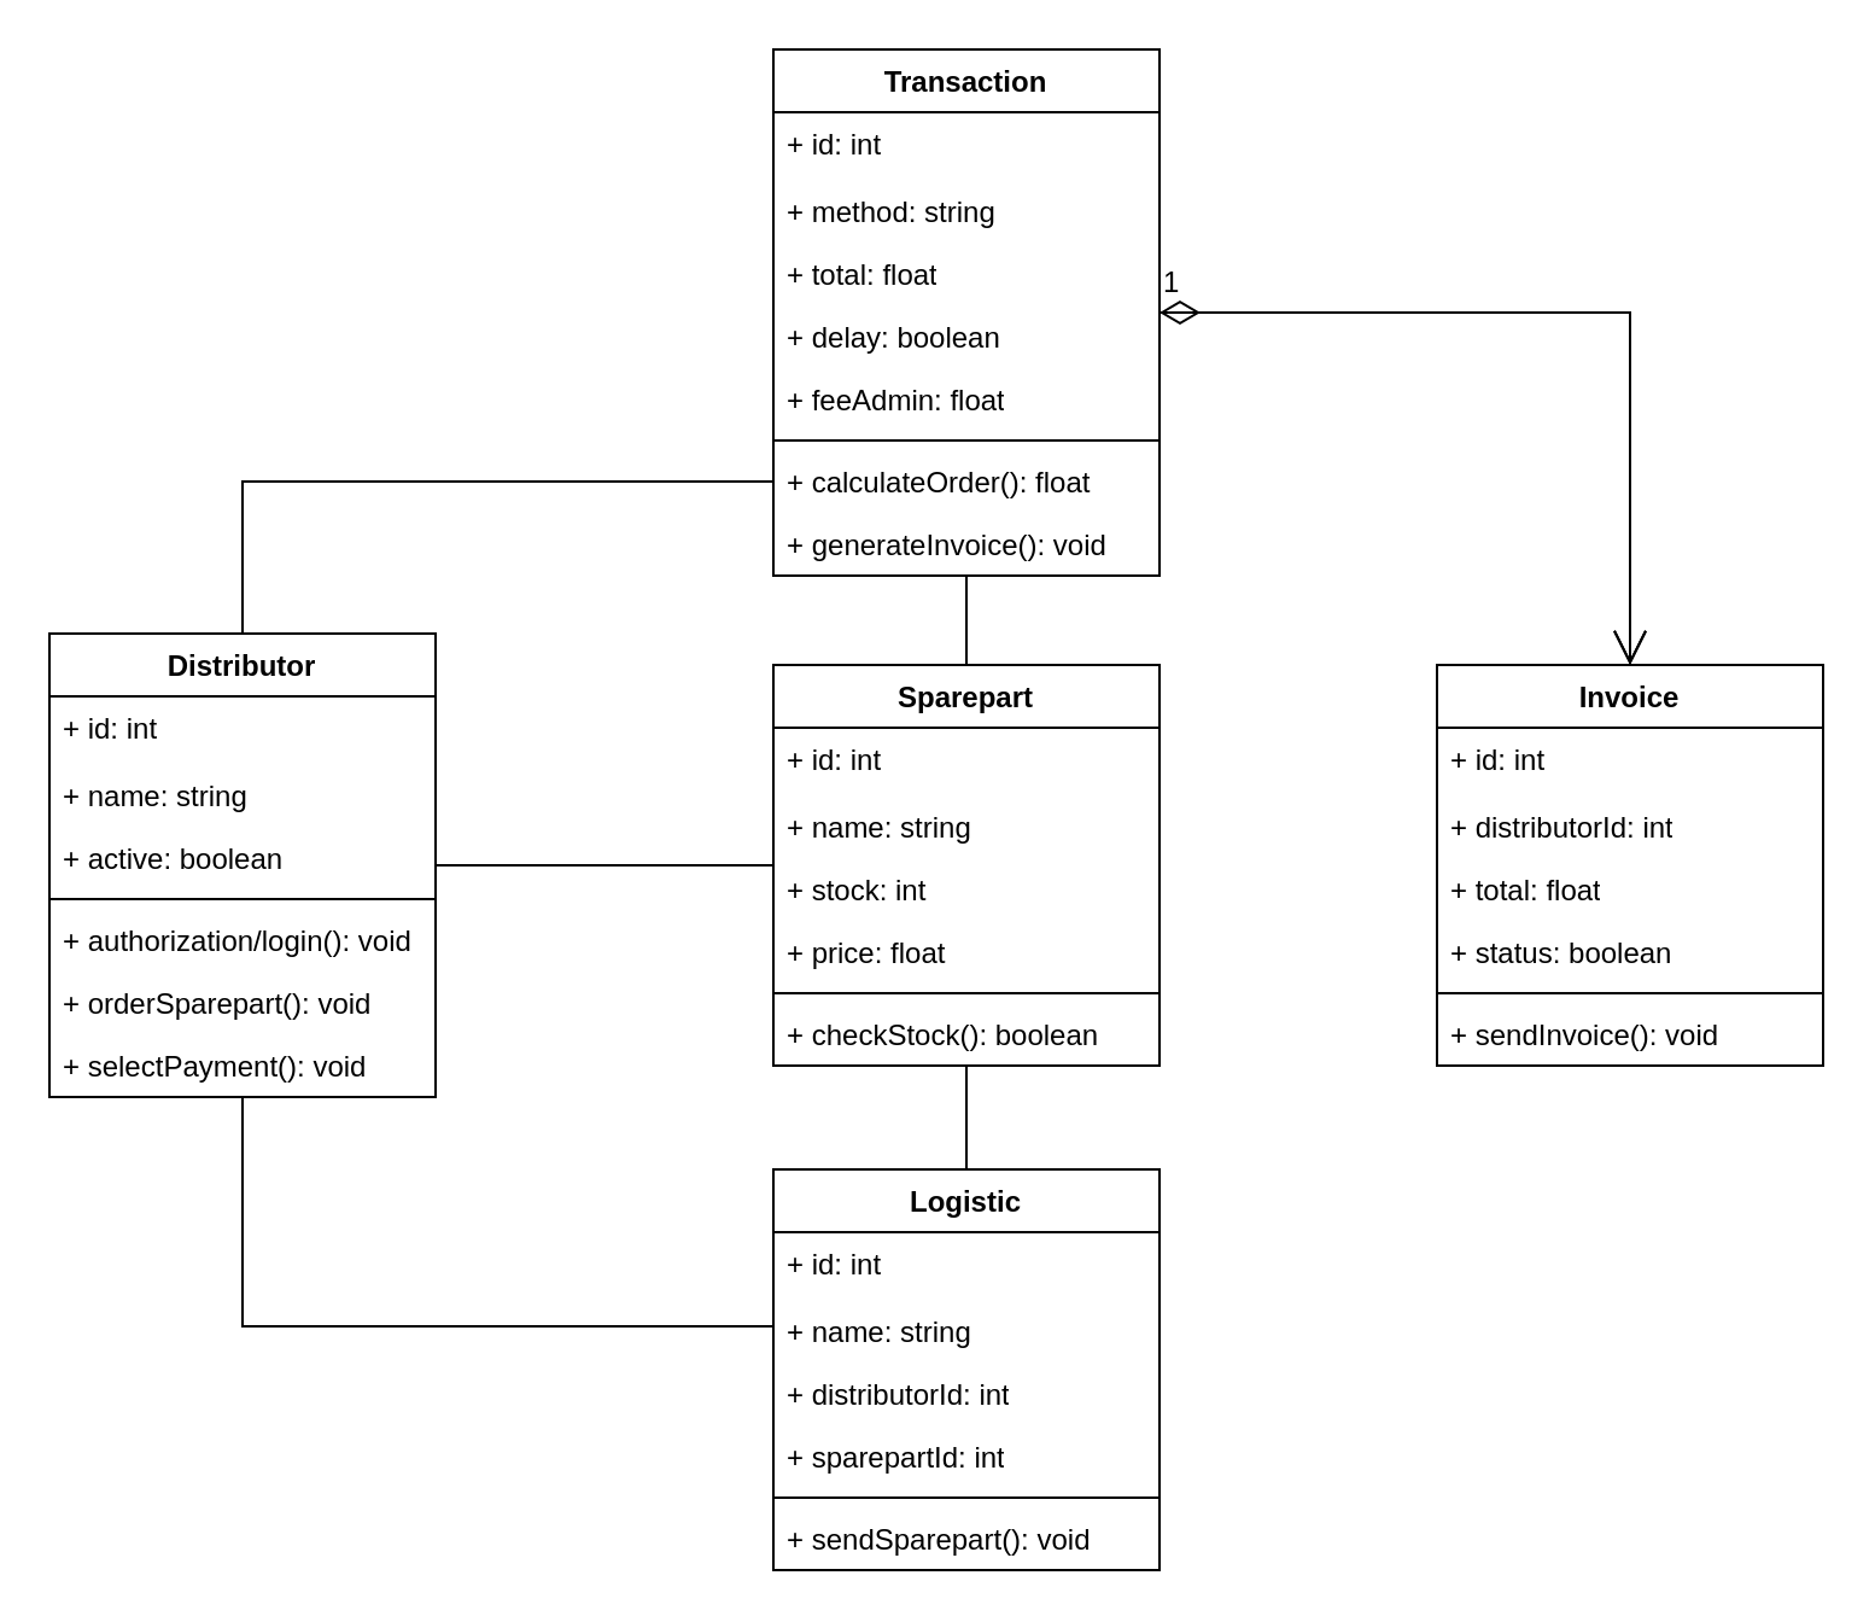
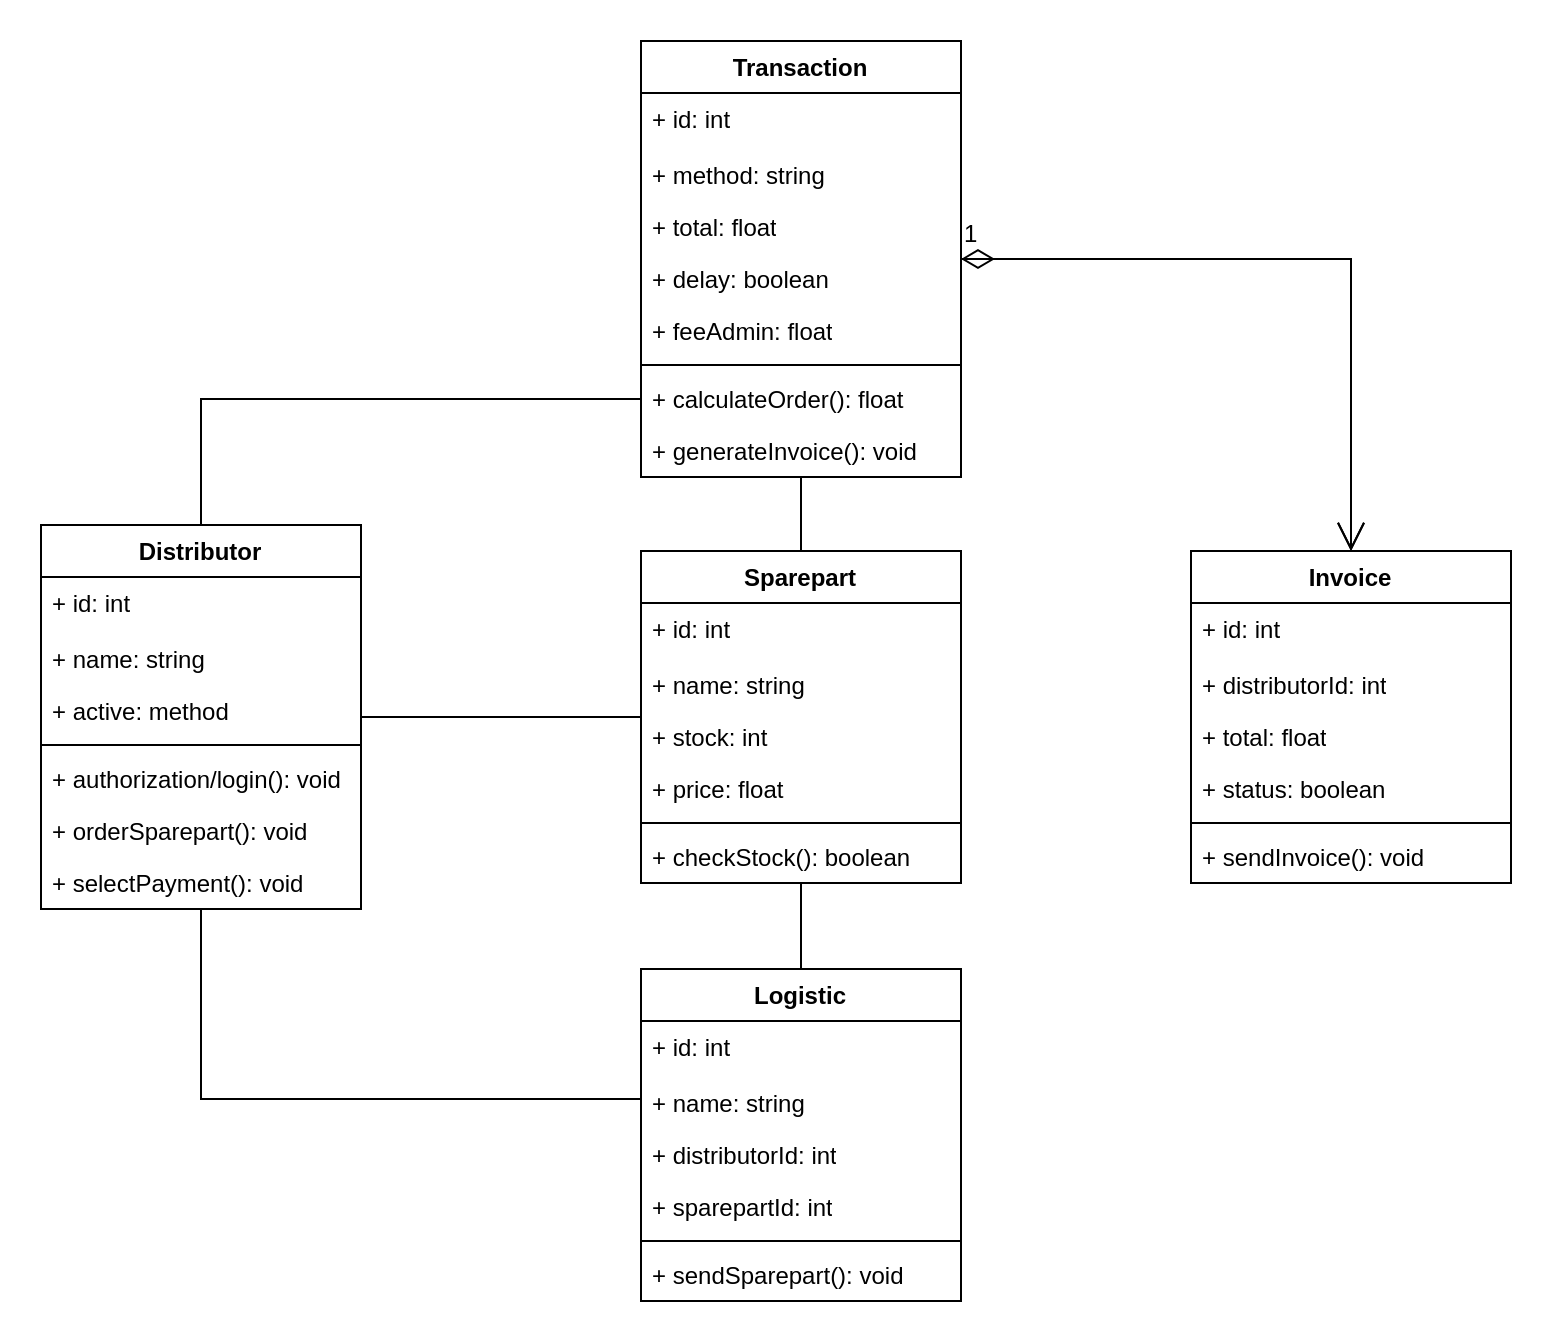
- <mxCell id="5" value="+ active: boolean" style="text;strokeColor=none;fillColor=none;align=left;verticalAlign=top;spacingLeft=4;spacingRight=4;overflow=hidden;rotatable=0;points=[[0,0.5],[1,0.5]];portConstraint=eastwest;whiteSpace=wrap;html=1;" vertex="1" parent="2"><mxGeometry y="80" width="160" height="26" as="geometry" /></mxCell>
+ <mxCell id="5" value="+ active: method" style="text;strokeColor=none;fillColor=none;align=left;verticalAlign=top;spacingLeft=4;spacingRight=4;overflow=hidden;rotatable=0;points=[[0,0.5],[1,0.5]];portConstraint=eastwest;whiteSpace=wrap;html=1;" vertex="1" parent="2"><mxGeometry y="80" width="160" height="26" as="geometry" /></mxCell>
